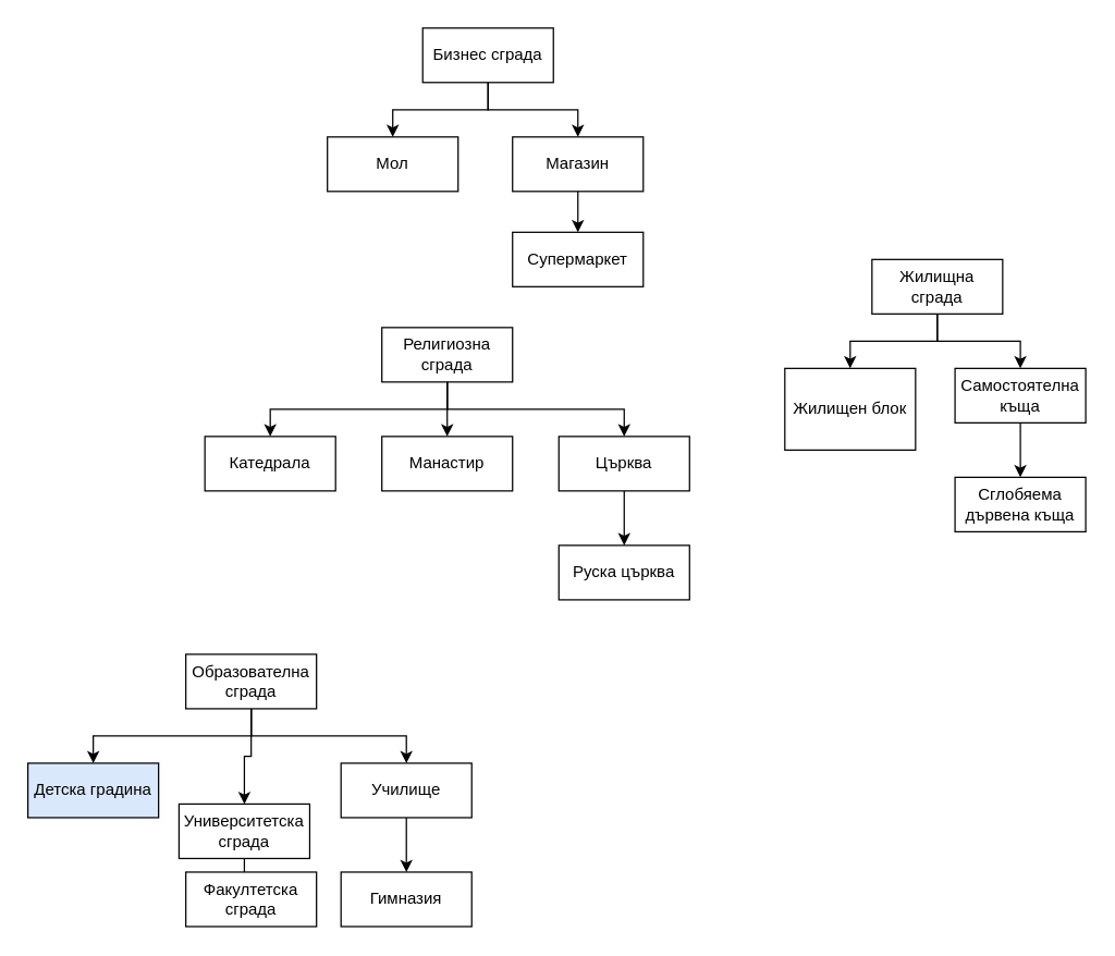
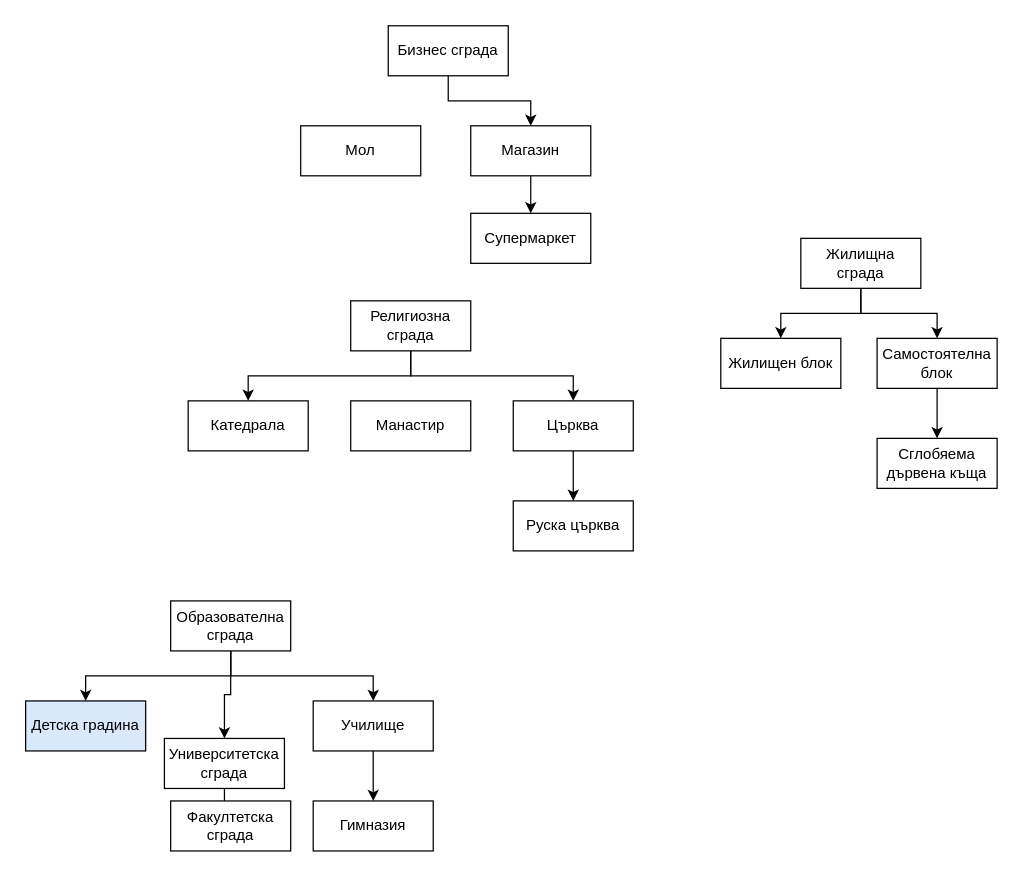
- <mxCell id="17" style="edgeStyle=orthogonalEdgeStyle;rounded=0;orthogonalLoop=1;jettySize=auto;html=1;exitX=0.5;exitY=1;exitDx=0;exitDy=0;entryX=0.5;entryY=0;entryDx=0;entryDy=0;" edge="1" parent="1" source="19" target="16"><mxGeometry relative="1" as="geometry" /></mxCell>
- <mxCell id="34" value="Самостоятелна къща" style="rounded=0;whiteSpace=wrap;html=1;" vertex="1" parent="1"><mxGeometry x="701" y="270" width="96" height="40" as="geometry" /></mxCell>
+ <mxCell id="34" value="Самостоятелна блок" style="rounded=0;whiteSpace=wrap;html=1;" vertex="1" parent="1"><mxGeometry x="701" y="270" width="96" height="40" as="geometry" /></mxCell>
- <mxCell id="8" value="Жилищен блок" style="rounded=0;whiteSpace=wrap;html=1;" vertex="1" parent="1"><mxGeometry x="576" y="270" width="96" height="60" as="geometry" /></mxCell>
+ <mxCell id="8" value="Жилищен блок" style="rounded=0;whiteSpace=wrap;html=1;" vertex="1" parent="1"><mxGeometry x="576" y="270" width="96" height="40" as="geometry" /></mxCell>
- <mxCell id="30" style="edgeStyle=orthogonalEdgeStyle;rounded=0;orthogonalLoop=1;jettySize=auto;html=1;exitX=0.5;exitY=1;exitDx=0;exitDy=0;entryX=0.5;entryY=0;entryDx=0;entryDy=0;" edge="1" parent="1" source="32" target="24"><mxGeometry relative="1" as="geometry" /></mxCell>
